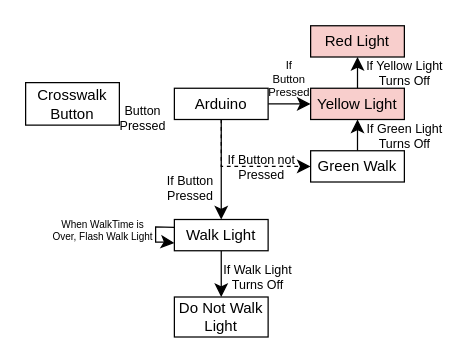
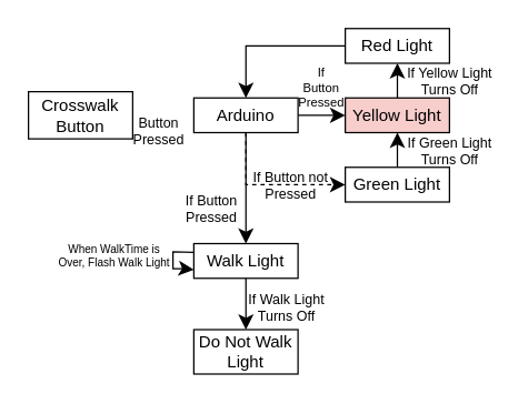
+ <mxCell id="6" style="edgeStyle=orthogonalEdgeStyle;rounded=0;orthogonalLoop=1;jettySize=auto;html=1;entryX=0.5;entryY=0;entryDx=0;entryDy=0;fontSize=12;startSize=8;endSize=8;" edge="1" parent="1" source="7" target="11"><mxGeometry relative="1" as="geometry" /></mxCell>
- <mxCell id="7" value="Red Light" style="rounded=0;whiteSpace=wrap;html=1;fillColor=#f8cecc;" vertex="1" parent="1"><mxGeometry x="248" y="20" width="75" height="25" as="geometry" /></mxCell>
+ <mxCell id="7" value="Red Light" style="rounded=0;whiteSpace=wrap;html=1;" vertex="1" parent="1"><mxGeometry x="248" y="20" width="75" height="25" as="geometry" /></mxCell>
- <mxCell id="3" value="Green Walk" style="rounded=0;whiteSpace=wrap;html=1;" vertex="1" parent="1"><mxGeometry x="248" y="120" width="75" height="25" as="geometry" /></mxCell>
+ <mxCell id="3" value="Green Light" style="rounded=0;whiteSpace=wrap;html=1;" vertex="1" parent="1"><mxGeometry x="248" y="120" width="75" height="25" as="geometry" /></mxCell>
